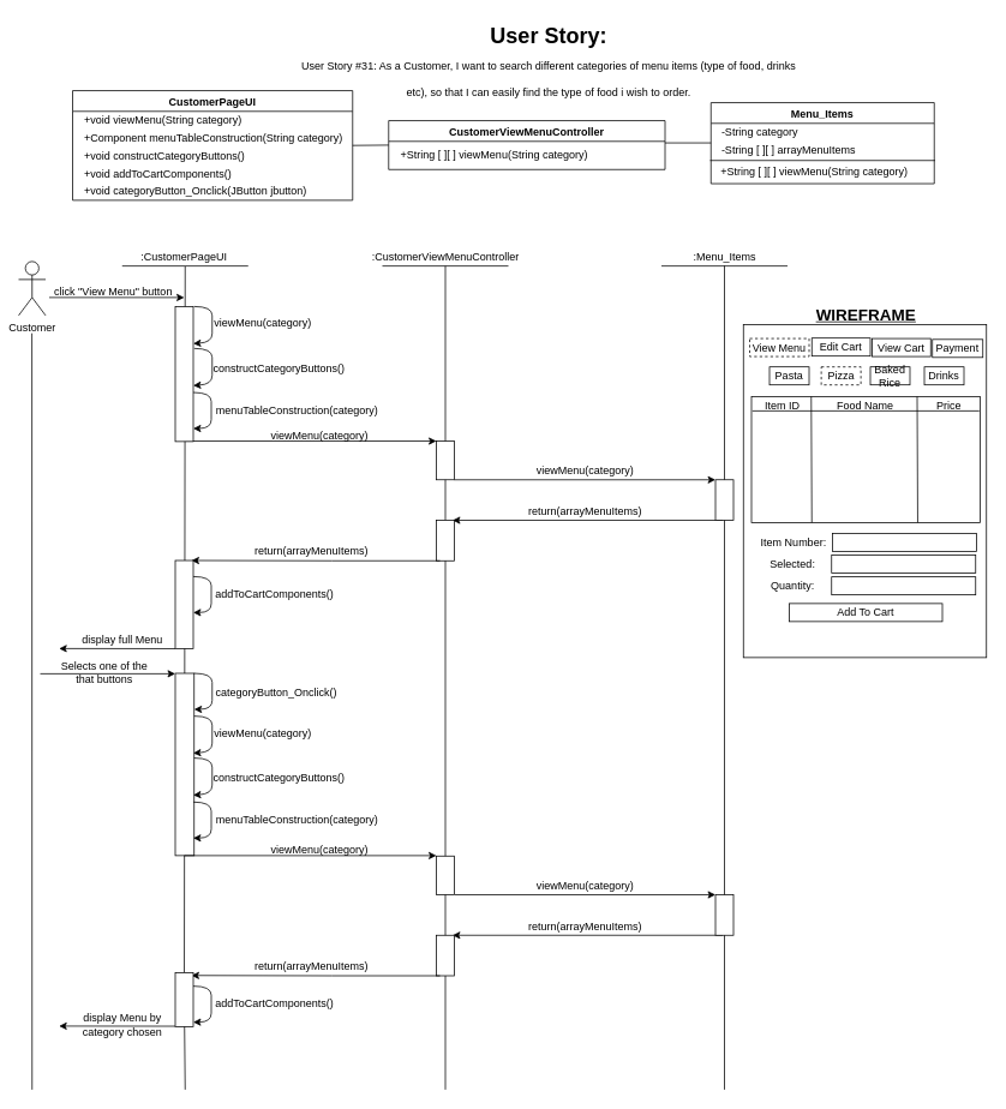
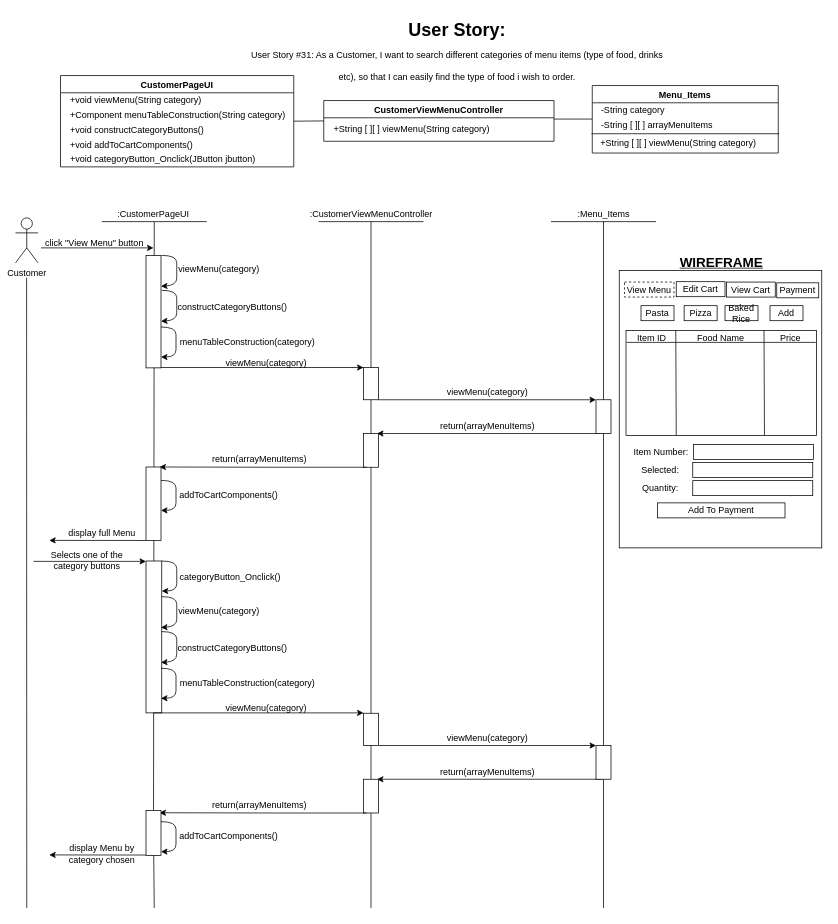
- <mxCell id="67" value="Pizza" style="rounded=0;whiteSpace=wrap;html=1;dashed=1;" parent="1" vertex="1"><mxGeometry x="911.5" y="407.09" width="44" height="20" as="geometry" /></mxCell>
+ <mxCell id="67" value="Pizza" style="rounded=0;whiteSpace=wrap;html=1;" parent="1" vertex="1"><mxGeometry x="911.5" y="407.09" width="44" height="20" as="geometry" /></mxCell>
- <mxCell id="69" value="Drinks" style="rounded=0;whiteSpace=wrap;html=1;" parent="1" vertex="1"><mxGeometry x="1026" y="407.09" width="44" height="20" as="geometry" /></mxCell>
+ <mxCell id="69" value="Add" style="rounded=0;whiteSpace=wrap;html=1;" parent="1" vertex="1"><mxGeometry x="1026" y="407.09" width="44" height="20" as="geometry" /></mxCell>
- <mxCell id="37" value="Add To Cart" style="rounded=0;whiteSpace=wrap;html=1;" parent="1" vertex="1"><mxGeometry x="876" y="670" width="170" height="20" as="geometry" /></mxCell>
+ <mxCell id="37" value="Add To Payment" style="rounded=0;whiteSpace=wrap;html=1;" parent="1" vertex="1"><mxGeometry x="876" y="670" width="170" height="20" as="geometry" /></mxCell>
- <mxCell id="81" value="Selects one of the&lt;br&gt;that buttons" style="text;html=1;align=center;verticalAlign=middle;resizable=0;points=[];autosize=1;strokeColor=none;fillColor=none;" parent="1" vertex="1"><mxGeometry x="60" y="732" width="110" height="30" as="geometry" /></mxCell>
+ <mxCell id="81" value="Selects one of the&lt;br&gt;category buttons" style="text;html=1;align=center;verticalAlign=middle;resizable=0;points=[];autosize=1;strokeColor=none;fillColor=none;" parent="1" vertex="1"><mxGeometry x="60" y="732" width="110" height="30" as="geometry" /></mxCell>
